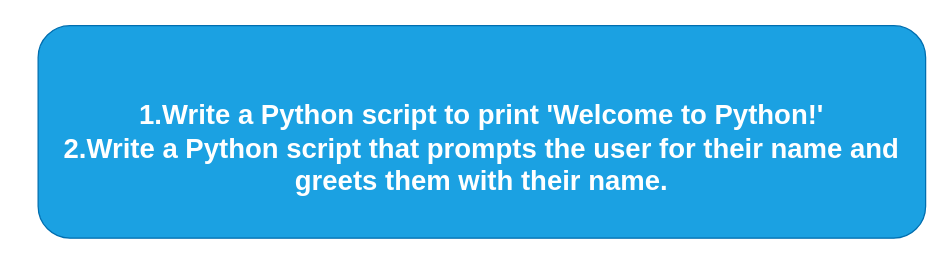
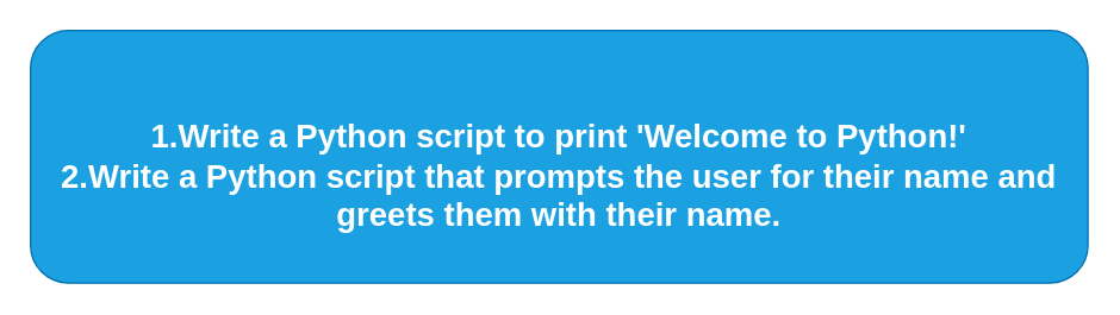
- <mxCell id="2" value="&lt;font style=&quot;font-size: 22px;&quot;&gt;&lt;b&gt;&lt;br&gt;1.Write a Python script to print 'Welcome to Python!'&lt;br&gt;2.Write a Python script that prompts the user for their name and greets them with their name.&lt;br&gt;&lt;/b&gt;&lt;/font&gt;" style="rounded=1;whiteSpace=wrap;html=1;fillColor=#1ba1e2;fontColor=#ffffff;strokeColor=#006EAF;" vertex="1" parent="1"><mxGeometry x="30" y="20" width="710" height="170" as="geometry" /></mxCell>
+ <mxCell id="2" value="&lt;font style=&quot;font-size: 22px;&quot;&gt;&lt;b&gt;&lt;br&gt;1.Write a Python script to print 'Welcome to Python!'&lt;br&gt;2.Write a Python script that prompts the user for their name and greets them with their name.&lt;br&gt;&lt;/b&gt;&lt;/font&gt;" style="rounded=1;whiteSpace=wrap;html=1;fillColor=#1ba1e2;fontColor=#ffffff;strokeColor=#006EAF;" vertex="1" parent="1"><mxGeometry x="20" y="20" width="710" height="170" as="geometry" /></mxCell>
